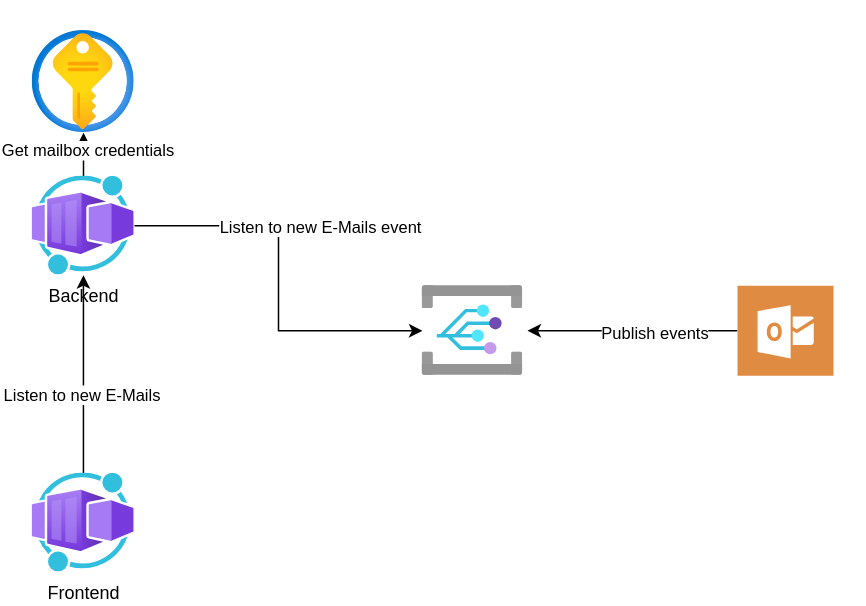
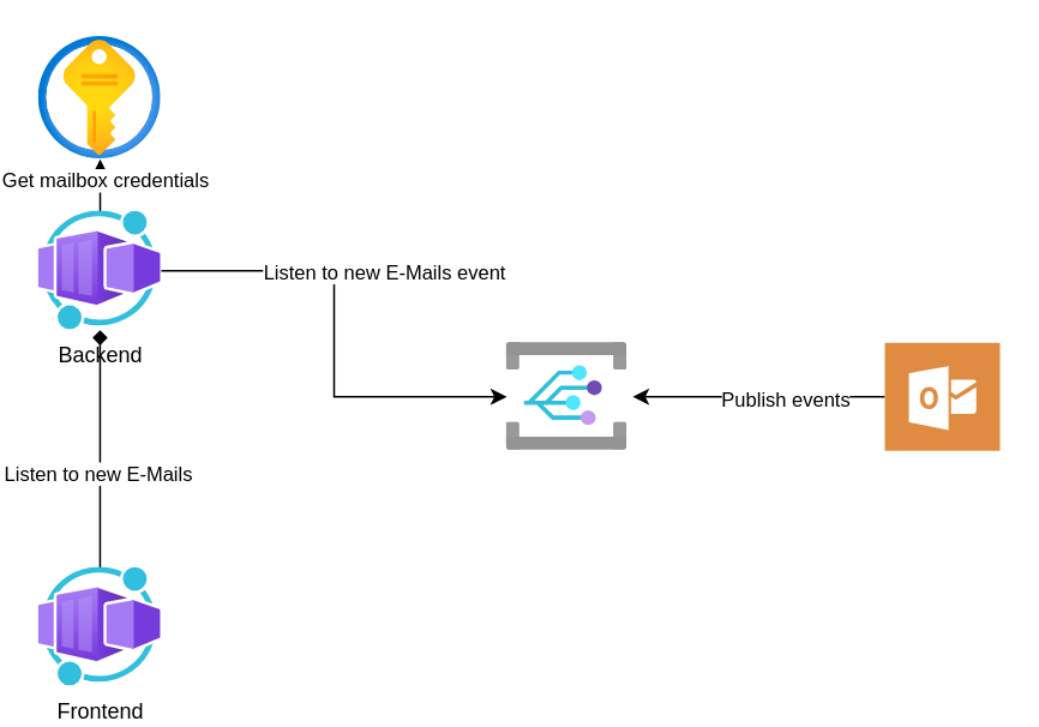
- <mxCell id="9" value="" style="edgeStyle=orthogonalEdgeStyle;rounded=0;orthogonalLoop=1;jettySize=auto;html=1;" edge="1" parent="1" source="11" target="4"><mxGeometry relative="1" as="geometry" /></mxCell>
+ <mxCell id="9" value="" style="edgeStyle=orthogonalEdgeStyle;rounded=0;orthogonalLoop=1;jettySize=auto;html=1;endArrow=diamond;" edge="1" parent="1" source="11" target="4"><mxGeometry relative="1" as="geometry" /></mxCell>
